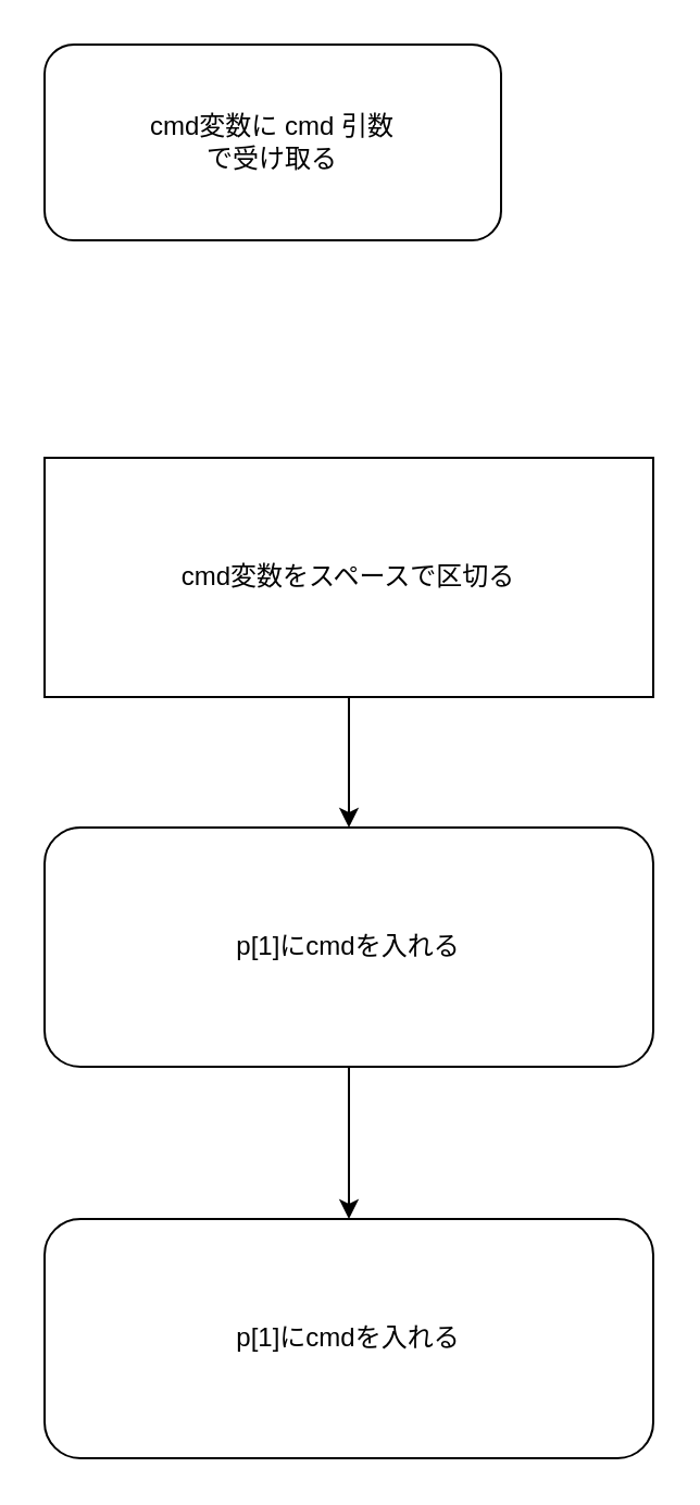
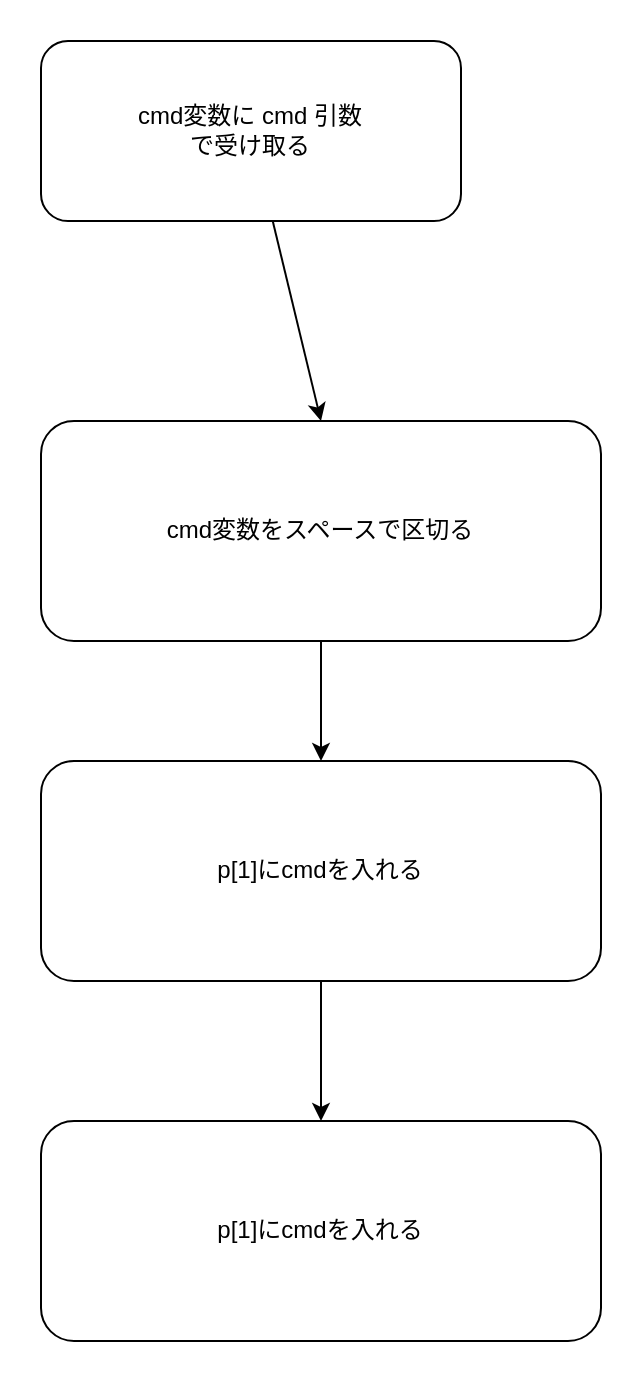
+ <mxCell id="2" style="edgeStyle=none;html=1;entryX=0.5;entryY=0;entryDx=0;entryDy=0;" edge="1" parent="1" source="3" target="5"><mxGeometry relative="1" as="geometry" /></mxCell>
- <mxCell id="5" value="cmd変数をスペースで区切る" style="whiteSpace=wrap;html=1;rounded=0;" vertex="1" parent="1"><mxGeometry x="20" y="210" width="280" height="110" as="geometry" /></mxCell>
+ <mxCell id="5" value="cmd変数をスペースで区切る" style="rounded=1;whiteSpace=wrap;html=1;" vertex="1" parent="1"><mxGeometry x="20" y="210" width="280" height="110" as="geometry" /></mxCell>
